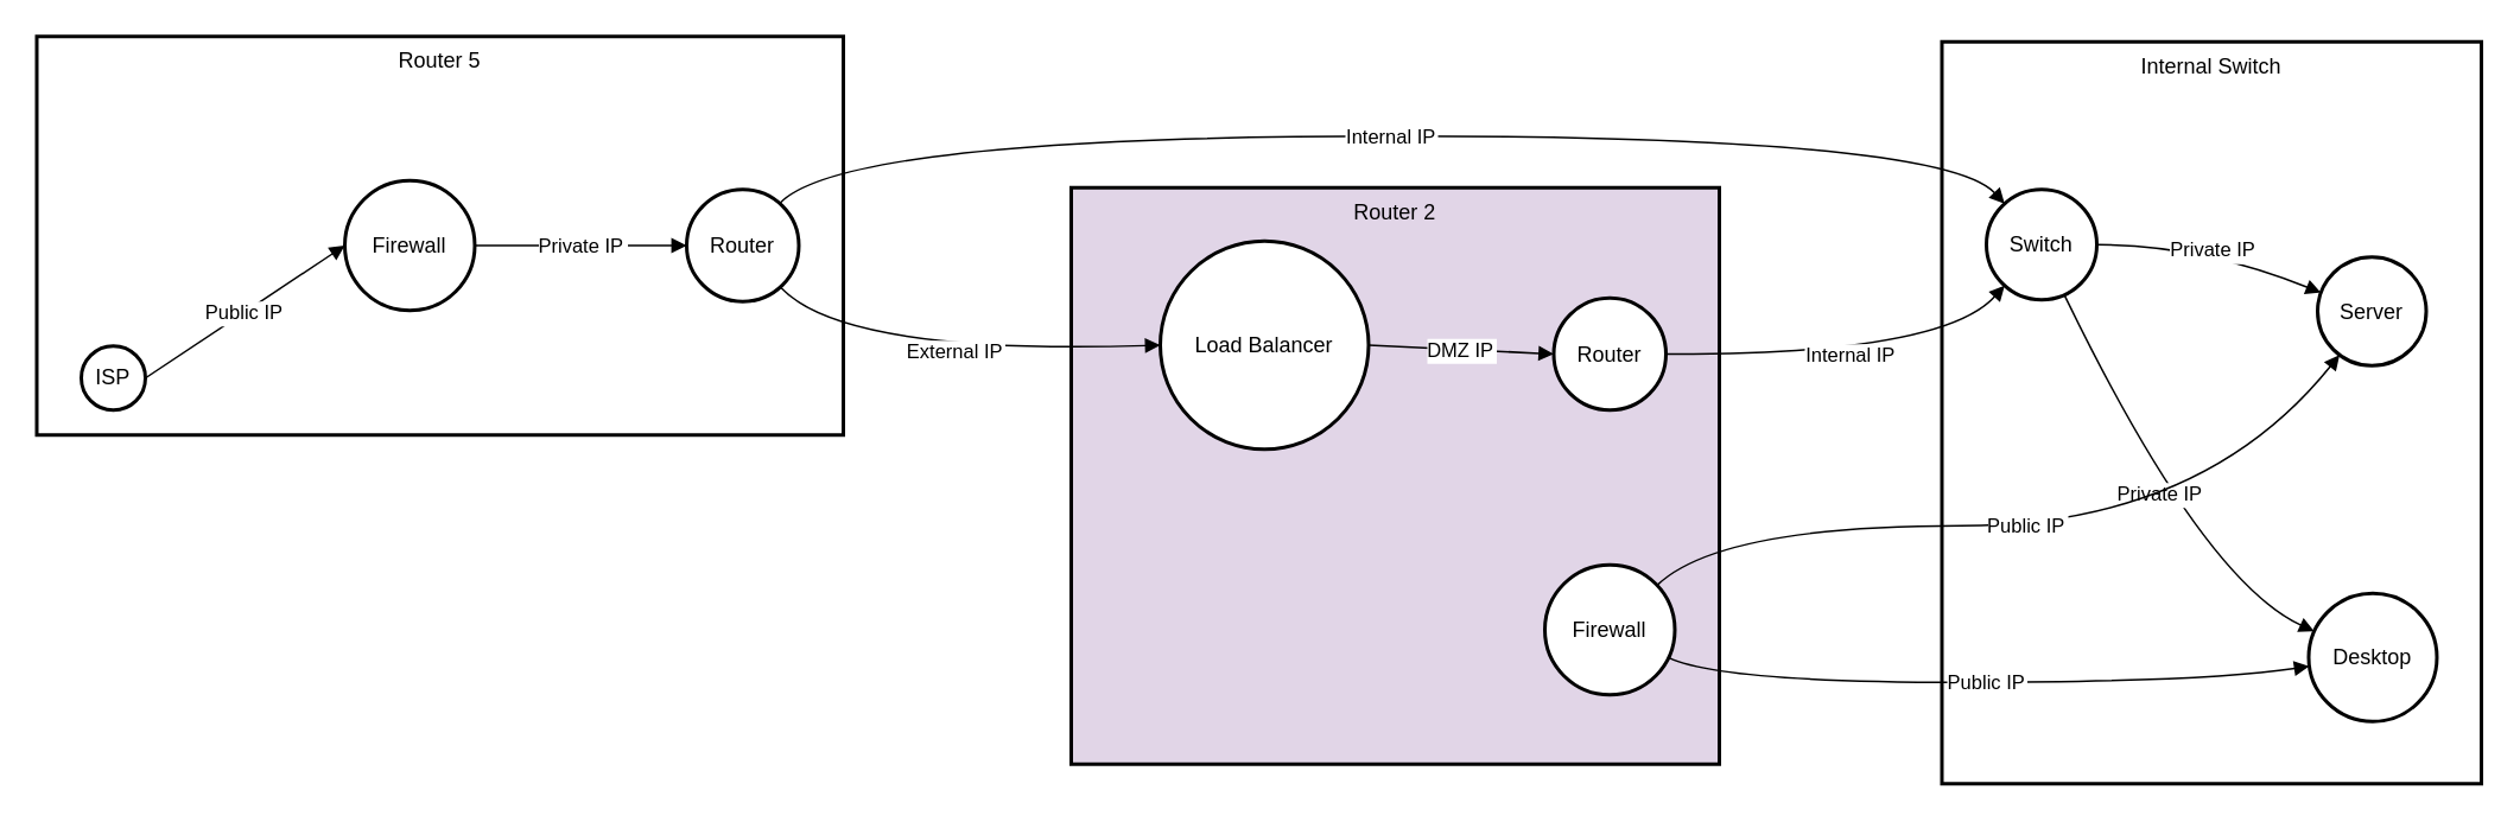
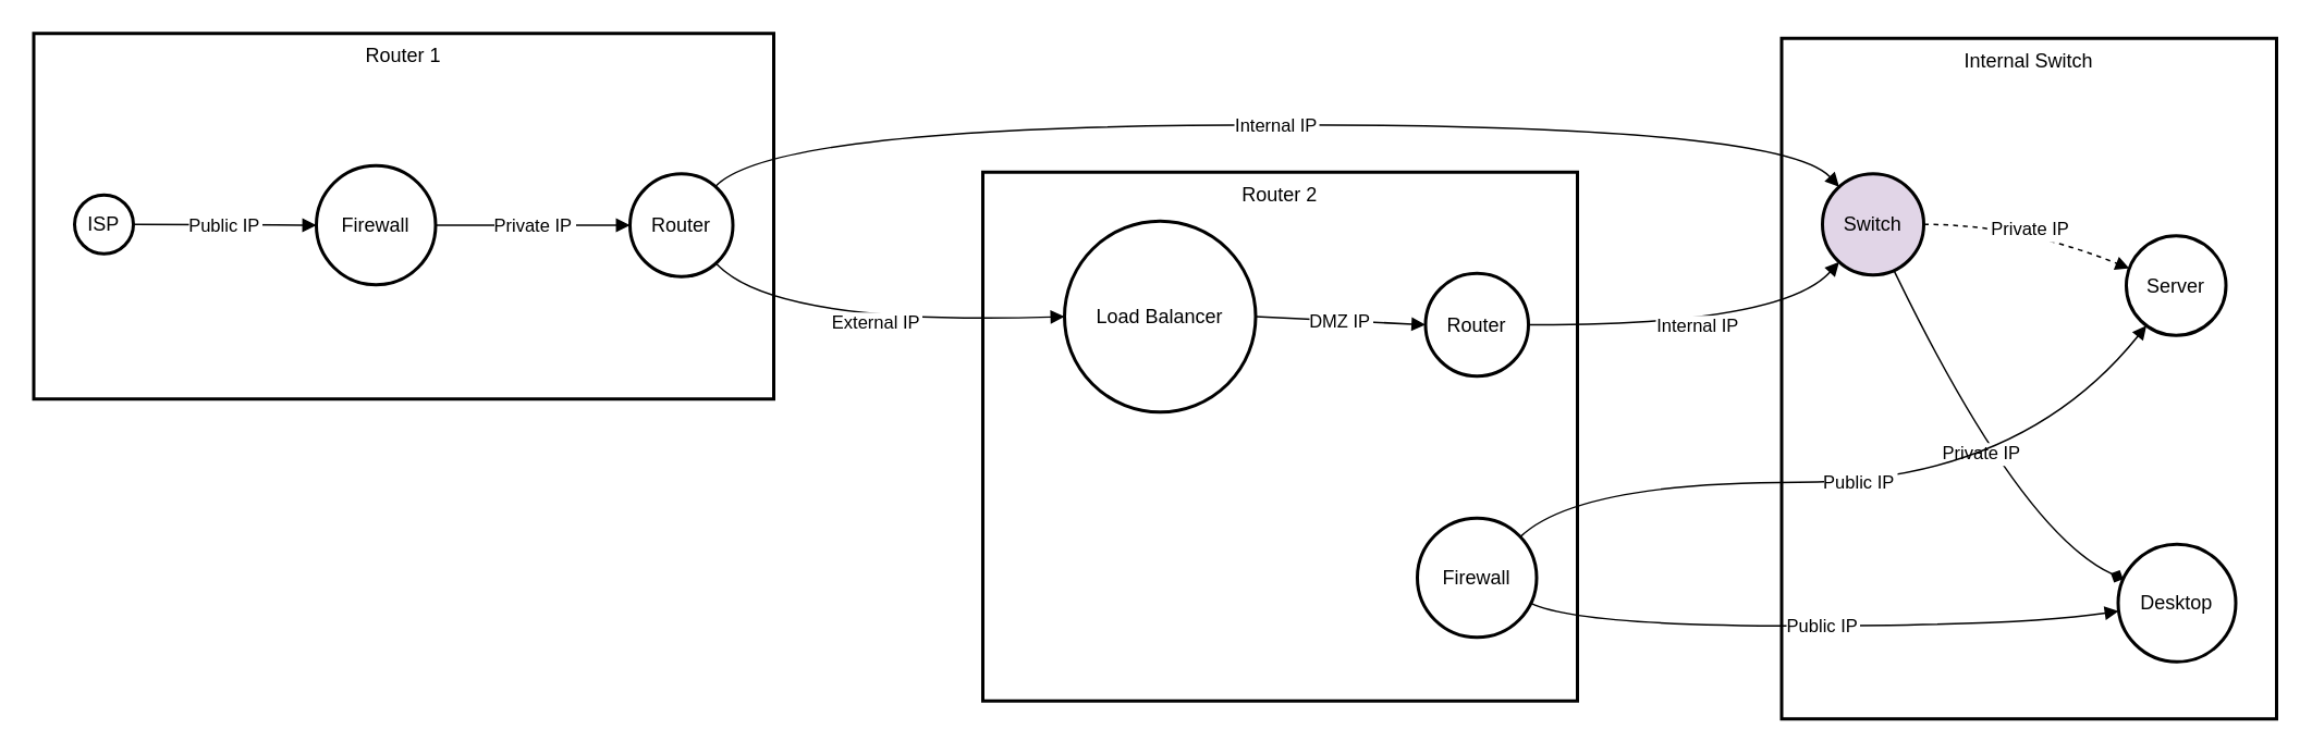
- <mxCell id="10" value="Router 5" style="whiteSpace=wrap;strokeWidth=2;verticalAlign=top;" vertex="1" parent="1"><mxGeometry width="453" height="224" as="geometry" x="20" y="20" /></mxCell>
+ <mxCell id="10" value="Router 1" style="whiteSpace=wrap;strokeWidth=2;verticalAlign=top;" vertex="1" parent="1"><mxGeometry width="453" height="224" as="geometry" x="20" y="20" /></mxCell>
- <mxCell id="7" value="Switch" style="ellipse;aspect=fixed;strokeWidth=2;whiteSpace=wrap;" vertex="1" parent="1"><mxGeometry x="1115" y="106" width="62" height="62" as="geometry" /></mxCell>
+ <mxCell id="7" value="Switch" style="ellipse;aspect=fixed;strokeWidth=2;whiteSpace=wrap;fillColor=#e1d5e7;" vertex="1" parent="1"><mxGeometry x="1115" y="106" width="62" height="62" as="geometry" /></mxCell>
- <mxCell id="17" value="Private IP" style="curved=1;startArrow=none;endArrow=block;exitX=1;exitY=0.5;entryX=0;entryY=0.31;" edge="1" parent="1" source="7" target="8"><mxGeometry relative="1" as="geometry"><Array as="points"><mxPoint x="1236" y="137" /></Array></mxGeometry></mxCell>
+ <mxCell id="17" value="Private IP" style="curved=1;startArrow=none;endArrow=block;exitX=1;exitY=0.5;entryX=0;entryY=0.31;dashed=1;" edge="1" parent="1" source="7" target="8"><mxGeometry relative="1" as="geometry"><Array as="points"><mxPoint x="1236" y="137" /></Array></mxGeometry></mxCell>
- <mxCell id="11" value="ISP" style="ellipse;aspect=fixed;strokeWidth=2;whiteSpace=wrap;" vertex="1" parent="1"><mxGeometry x="45" y="194" width="36" height="36" as="geometry" /></mxCell>
+ <mxCell id="11" value="ISP" style="ellipse;aspect=fixed;strokeWidth=2;whiteSpace=wrap;" vertex="1" parent="1"><mxGeometry x="45" y="119" width="36" height="36" as="geometry" /></mxCell>
- <mxCell id="2" value="Router 2" style="whiteSpace=wrap;strokeWidth=2;verticalAlign=top;fillColor=#e1d5e7;" vertex="1" parent="1"><mxGeometry x="601" y="105" width="364" height="324" as="geometry" /></mxCell>
+ <mxCell id="2" value="Router 2" style="whiteSpace=wrap;strokeWidth=2;verticalAlign=top;" vertex="1" parent="1"><mxGeometry x="601" y="105" width="364" height="324" as="geometry" /></mxCell>
- <mxCell id="18" value="Private IP" style="curved=1;startArrow=none;endArrow=block;exitX=0.74;exitY=1.01;entryX=0;entryY=0.27;" edge="1" parent="1" source="7" target="9"><mxGeometry relative="1" as="geometry"><Array as="points"><mxPoint x="1236" y="325" /></Array></mxGeometry></mxCell>
+ <mxCell id="18" value="Private IP" style="curved=1;startArrow=none;endArrow=diamond;exitX=0.74;exitY=1.01;entryX=0;entryY=0.27;" edge="1" parent="1" source="7" target="9"><mxGeometry relative="1" as="geometry"><Array as="points"><mxPoint x="1236" y="325" /></Array></mxGeometry></mxCell>
